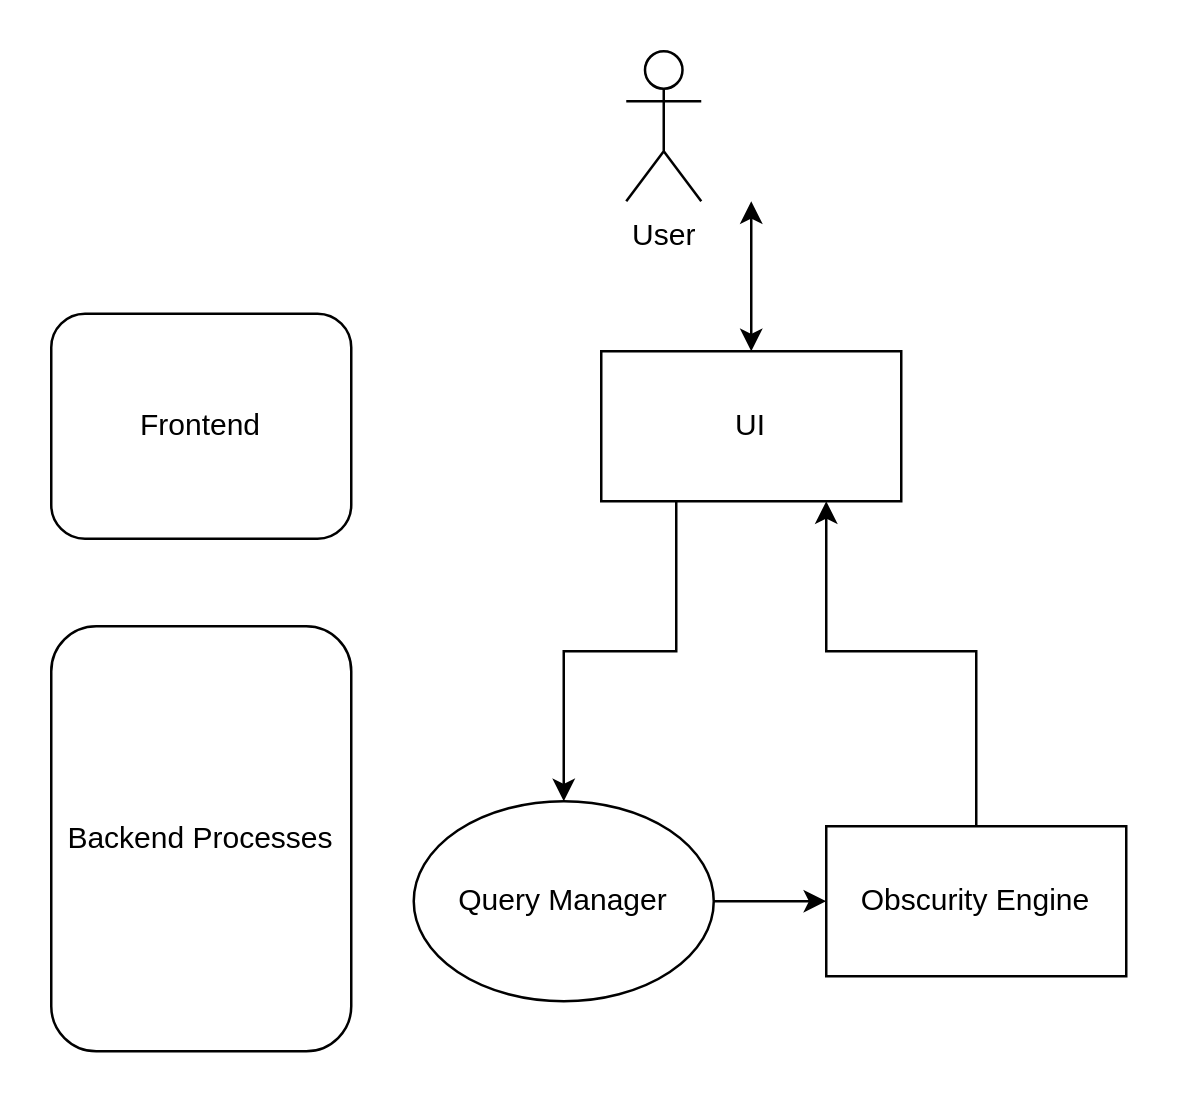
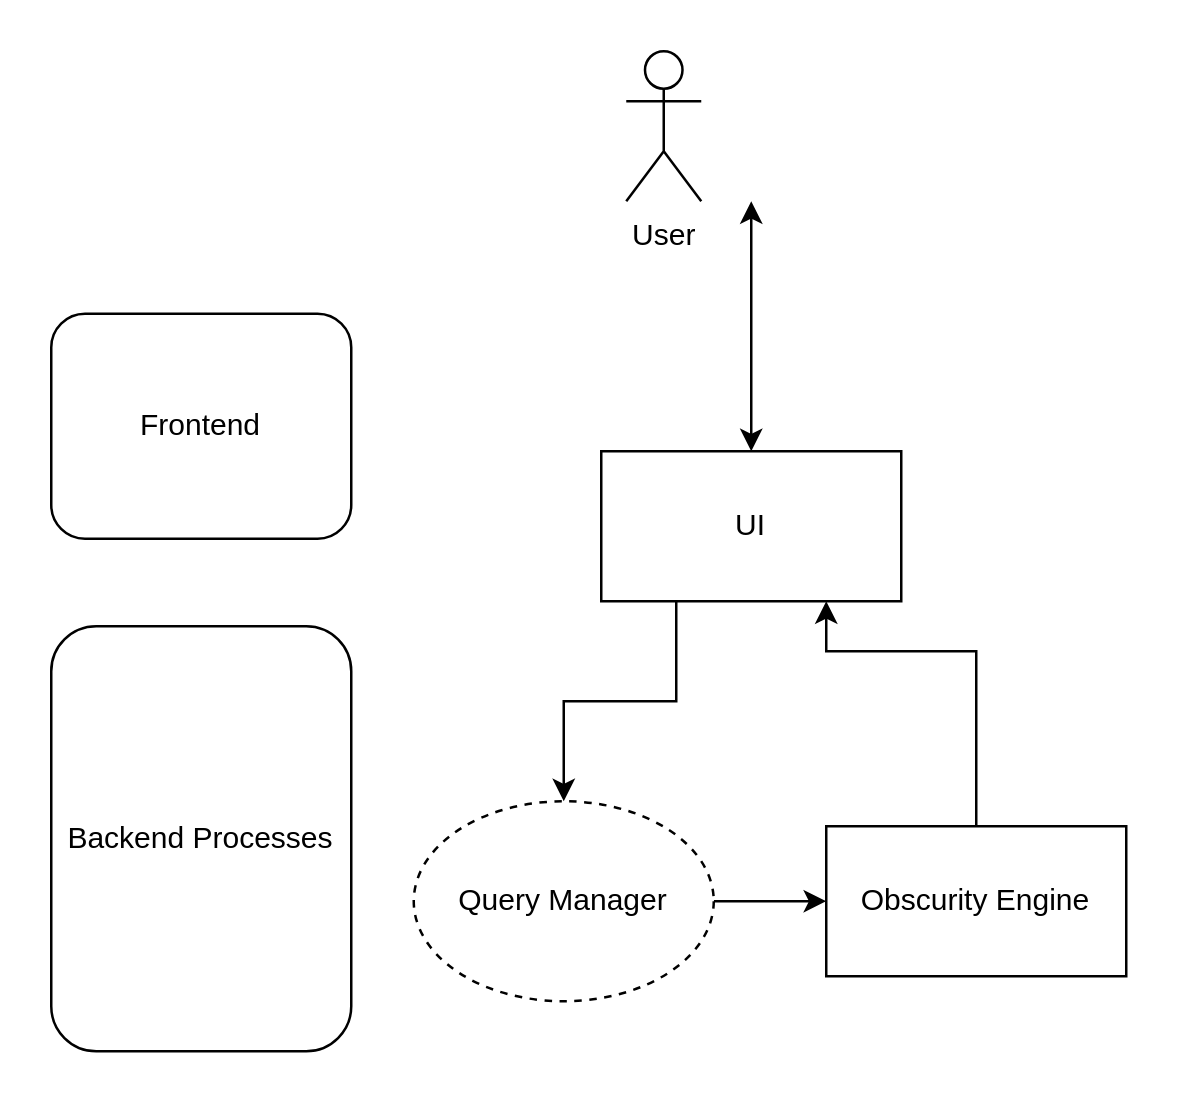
- <mxCell id="11" value="UI" style="rounded=0;whiteSpace=wrap;html=1;" vertex="1" parent="1"><mxGeometry x="240" y="140" width="120" height="60" as="geometry" /></mxCell>
+ <mxCell id="11" value="UI" style="rounded=0;whiteSpace=wrap;html=1;" vertex="1" parent="1"><mxGeometry x="240" y="180" width="120" height="60" as="geometry" /></mxCell>
- <mxCell id="4" value="Query Manager" style="ellipse;whiteSpace=wrap;html=1;" parent="1" vertex="1"><mxGeometry x="165" y="320" width="120" height="80" as="geometry" /></mxCell>
+ <mxCell id="4" value="Query Manager" style="ellipse;whiteSpace=wrap;html=1;dashed=1;" parent="1" vertex="1"><mxGeometry x="165" y="320" width="120" height="80" as="geometry" /></mxCell>
